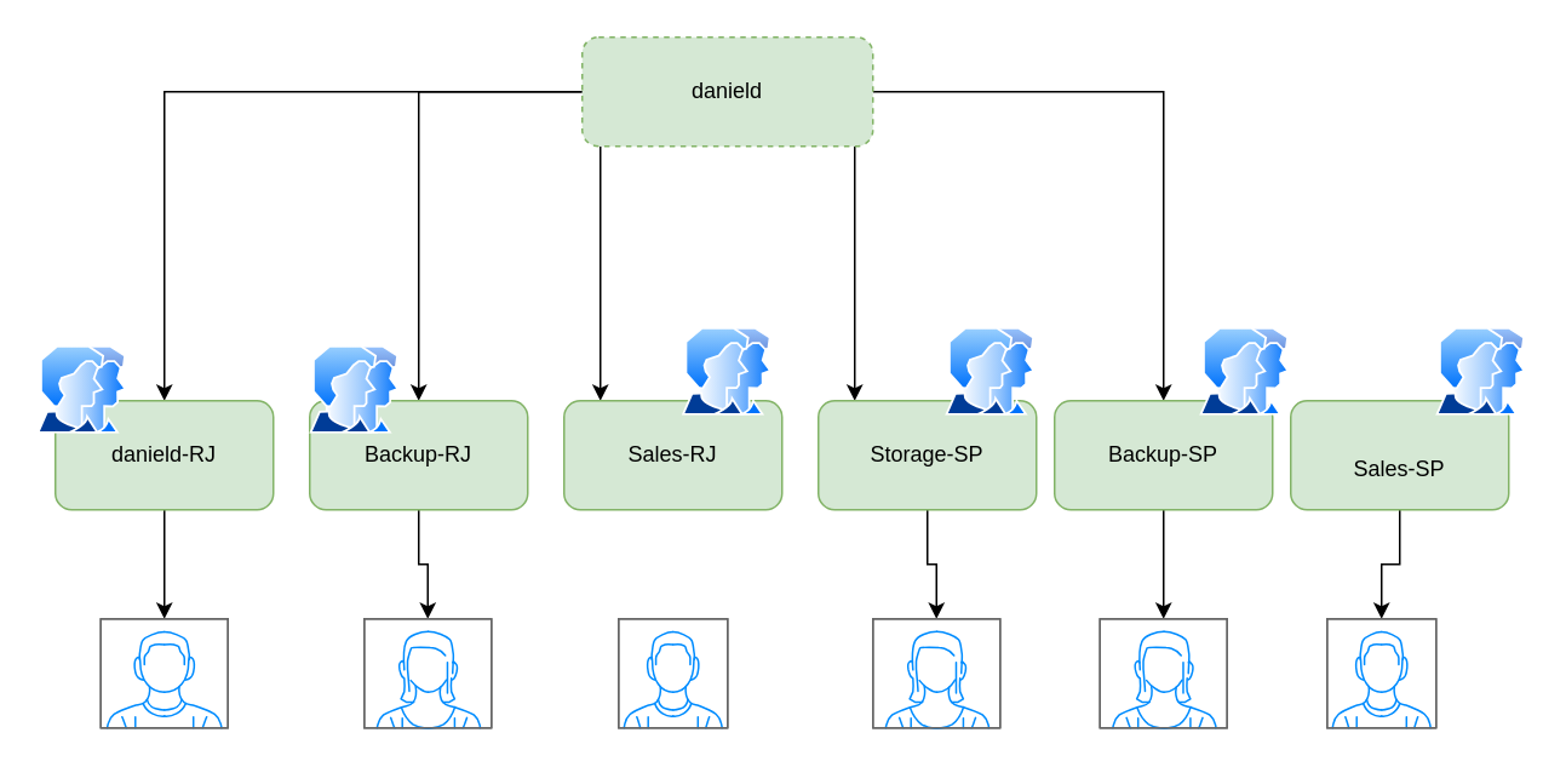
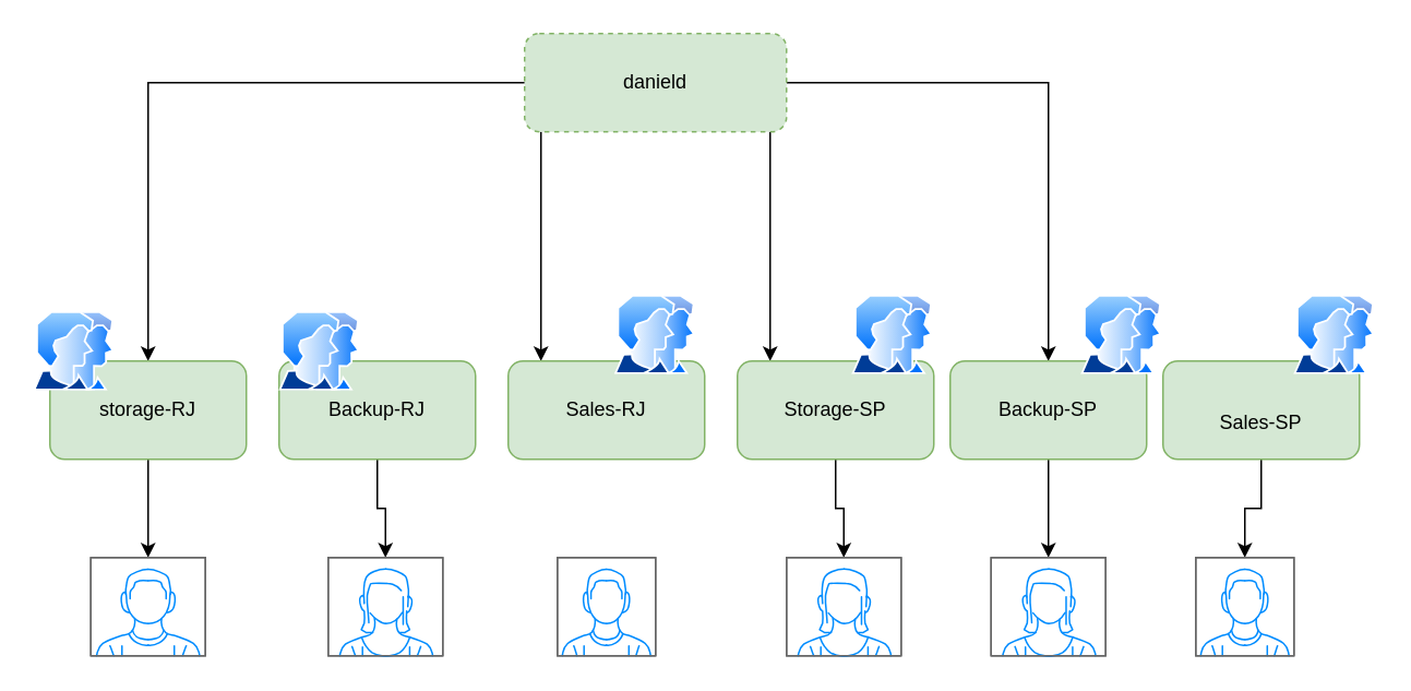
- <mxCell id="3" value="" style="edgeStyle=orthogonalEdgeStyle;rounded=0;orthogonalLoop=1;jettySize=auto;html=1;" edge="1" parent="1" source="7" target="11"><mxGeometry relative="1" as="geometry" /></mxCell>
- <mxCell id="9" value="danield-RJ" style="whiteSpace=wrap;html=1;fillColor=#d5e8d4;strokeColor=#82b366;rounded=1;" vertex="1" parent="1"><mxGeometry x="30" y="220" width="120" height="60" as="geometry" /></mxCell>
+ <mxCell id="9" value="storage-RJ" style="whiteSpace=wrap;html=1;fillColor=#d5e8d4;strokeColor=#82b366;rounded=1;" vertex="1" parent="1"><mxGeometry x="30" y="220" width="120" height="60" as="geometry" /></mxCell>
